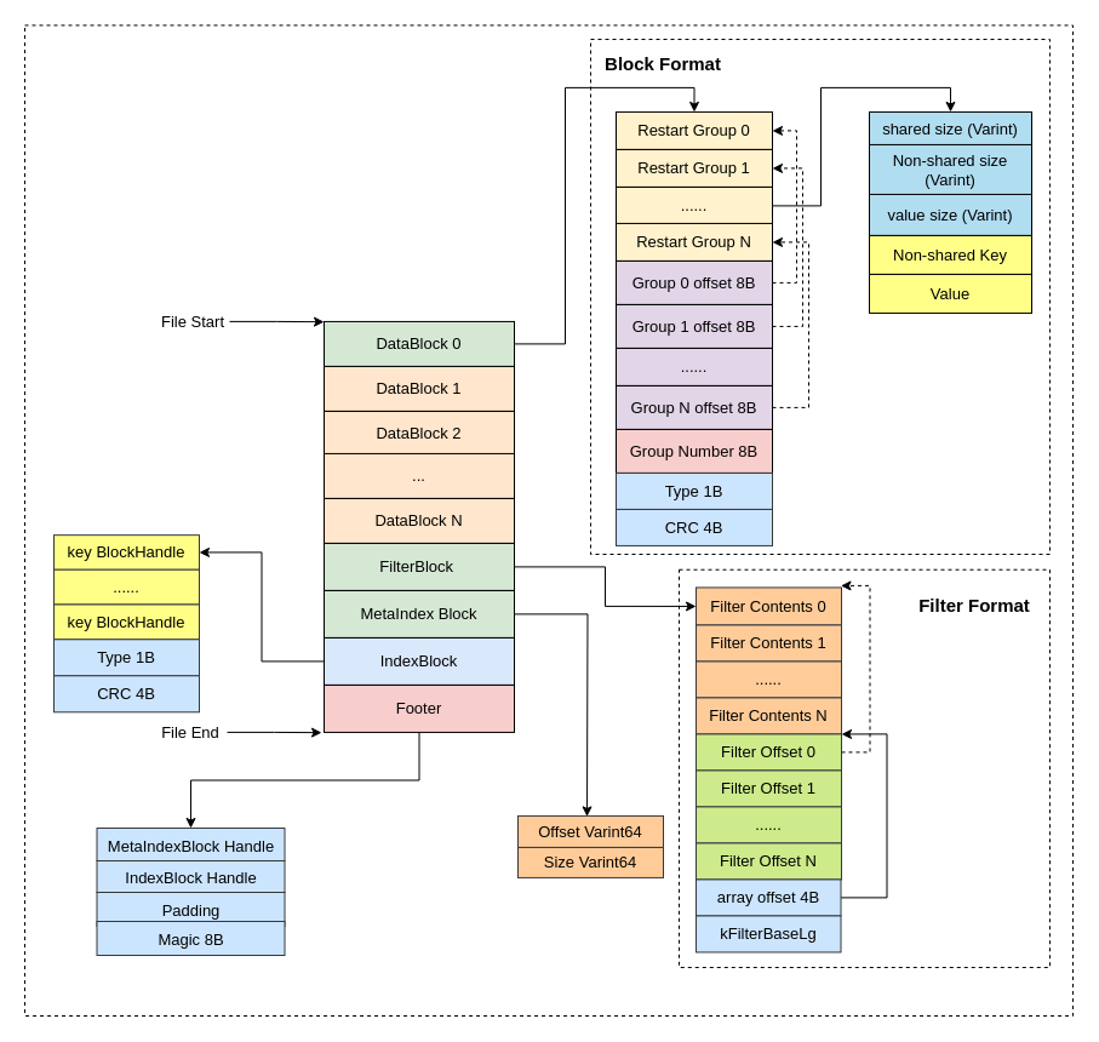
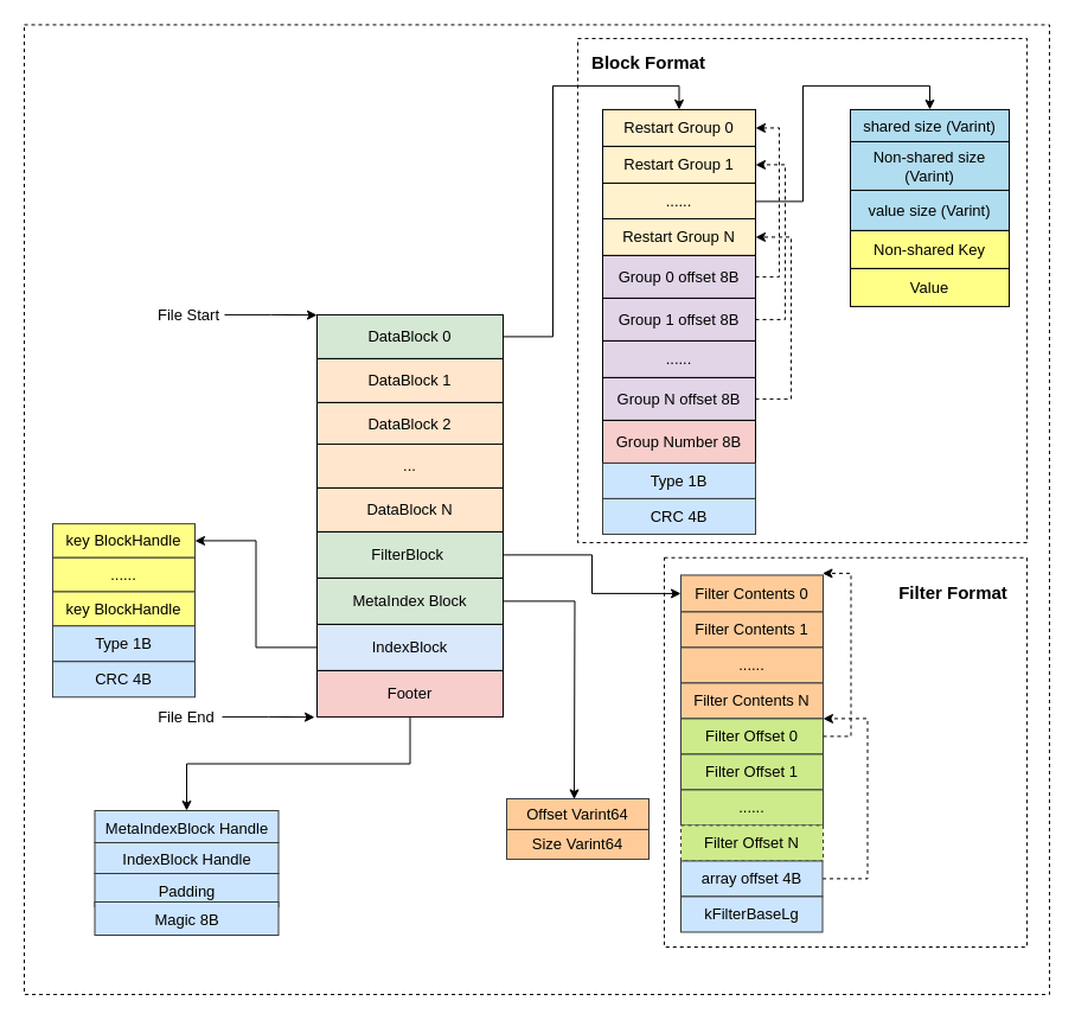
- <mxCell id="52" style="edgeStyle=orthogonalEdgeStyle;rounded=0;orthogonalLoop=1;jettySize=auto;html=1;entryX=1;entryY=0;entryDx=0;entryDy=0;fontSize=13;strokeColor=#000000;dashed=0;" parent="1" source="53" target="48" edge="1"><mxGeometry relative="1" as="geometry"><Array as="points"><mxPoint x="731.5" y="740.44" /><mxPoint x="731.5" y="605.44" /></Array></mxGeometry></mxCell>
+ <mxCell id="52" style="edgeStyle=orthogonalEdgeStyle;rounded=0;orthogonalLoop=1;jettySize=auto;html=1;entryX=1;entryY=0;entryDx=0;entryDy=0;fontSize=13;strokeColor=#000000;dashed=1;" parent="1" source="53" target="48" edge="1"><mxGeometry relative="1" as="geometry"><Array as="points"><mxPoint x="731.5" y="740.44" /><mxPoint x="731.5" y="605.44" /></Array></mxGeometry></mxCell>
- <mxCell id="51" value="Filter Offset N" style="rounded=0;whiteSpace=wrap;html=1;fontSize=13;strokeWidth=1;fillColor=#cdeb8b;strokeColor=#36393d;" parent="1" vertex="1"><mxGeometry x="574" y="695.44" width="120" height="30" as="geometry" /></mxCell>
+ <mxCell id="51" value="Filter Offset N" style="rounded=0;whiteSpace=wrap;html=1;fontSize=13;strokeWidth=1;fillColor=#cdeb8b;strokeColor=#36393d;dashed=1;" parent="1" vertex="1"><mxGeometry x="574" y="695.44" width="120" height="30" as="geometry" /></mxCell>
